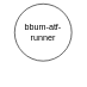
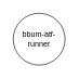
- <mxCell id="2" value="bbum-atf-runner" style="ellipse;whiteSpace=wrap;html=1;aspect=fixed;" vertex="1" parent="1"><mxGeometry x="20" y="5" width="80" height="80" as="geometry" /></mxCell>
+ <mxCell id="2" value="bbum-atf-runner" style="ellipse;whiteSpace=wrap;html=1;aspect=fixed;" vertex="1" parent="1"><mxGeometry x="20" y="20" width="80" height="80" as="geometry" /></mxCell>
